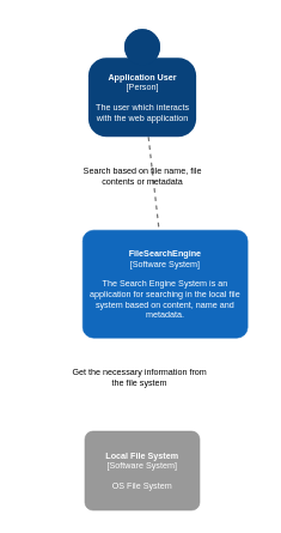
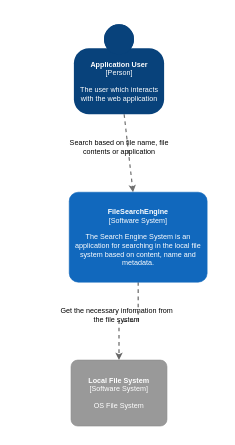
- <mxCell id="8" value="Search based on file name, file contents or metadata" style="text;html=1;align=center;verticalAlign=middle;whiteSpace=wrap;rounded=0;" vertex="1" parent="1"><mxGeometry x="97.5" y="210" width="201" height="70" as="geometry" /></mxCell>
+ <mxCell id="8" value="Search based on file name, file contents or application" style="text;html=1;align=center;verticalAlign=middle;whiteSpace=wrap;rounded=0;" vertex="1" parent="1"><mxGeometry x="97.5" y="210" width="201" height="70" as="geometry" /></mxCell>
- <mxCell id="4" style="edgeStyle=none;rounded=0;orthogonalLoop=1;jettySize=auto;html=1;dashed=1;strokeColor=#707070;strokeWidth=2;fontColor=#707070;endArrow=none;" parent="1" source="5" target="7" edge="1"><mxGeometry relative="1" as="geometry"><mxPoint x="197.811" y="320" as="targetPoint" /></mxGeometry></mxCell>
+ <mxCell id="4" style="edgeStyle=none;rounded=0;orthogonalLoop=1;jettySize=auto;html=1;dashed=1;strokeColor=#707070;strokeWidth=2;fontColor=#707070;" parent="1" source="5" target="7" edge="1"><mxGeometry relative="1" as="geometry"><mxPoint x="197.811" y="320" as="targetPoint" /></mxGeometry></mxCell>
+ <mxCell id="3" style="edgeStyle=orthogonalEdgeStyle;rounded=0;orthogonalLoop=1;jettySize=auto;html=1;dashed=1;strokeWidth=2;fillColor=#f5f5f5;strokeColor=#666666;exitX=0.5;exitY=1;exitDx=0;exitDy=0;exitPerimeter=0;entryX=0.5;entryY=0;entryDx=0;entryDy=0;entryPerimeter=0;" parent="1" target="6" edge="1" source="7"><mxGeometry relative="1" as="geometry"><mxPoint x="133" y="390" as="sourcePoint" /><mxPoint x="195" y="560" as="targetPoint" /></mxGeometry></mxCell>
